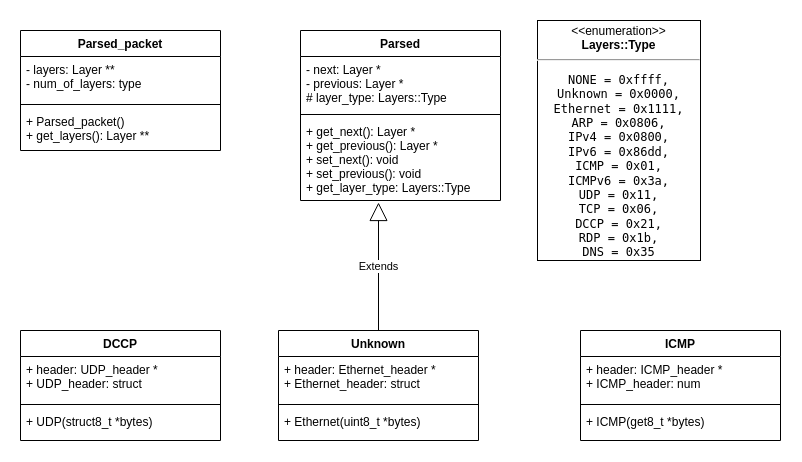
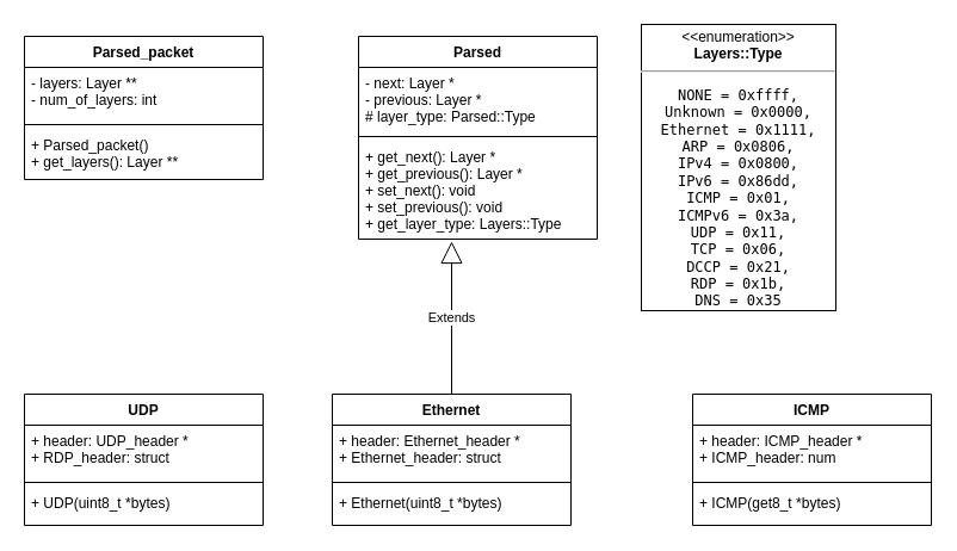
- <mxCell id="3" value="- layers: Layer **&#10;- num_of_layers: type&#10;" style="text;strokeColor=none;fillColor=none;align=left;verticalAlign=top;spacingLeft=4;spacingRight=4;overflow=hidden;rotatable=0;points=[[0,0.5],[1,0.5]];portConstraint=eastwest;" vertex="1" parent="2"><mxGeometry y="26" width="200" height="44" as="geometry" /></mxCell>
+ <mxCell id="3" value="- layers: Layer **&#10;- num_of_layers: int&#10;" style="text;strokeColor=none;fillColor=none;align=left;verticalAlign=top;spacingLeft=4;spacingRight=4;overflow=hidden;rotatable=0;points=[[0,0.5],[1,0.5]];portConstraint=eastwest;" vertex="1" parent="2"><mxGeometry y="26" width="200" height="44" as="geometry" /></mxCell>
- <mxCell id="7" value="- next: Layer *&#10;- previous: Layer *&#10;# layer_type: Layers::Type&#10;&#10;" style="text;strokeColor=none;fillColor=none;align=left;verticalAlign=top;spacingLeft=4;spacingRight=4;overflow=hidden;rotatable=0;points=[[0,0.5],[1,0.5]];portConstraint=eastwest;" vertex="1" parent="6"><mxGeometry y="26" width="200" height="54" as="geometry" /></mxCell>
+ <mxCell id="7" value="- next: Layer *&#10;- previous: Layer *&#10;# layer_type: Parsed::Type&#10;&#10;" style="text;strokeColor=none;fillColor=none;align=left;verticalAlign=top;spacingLeft=4;spacingRight=4;overflow=hidden;rotatable=0;points=[[0,0.5],[1,0.5]];portConstraint=eastwest;" vertex="1" parent="6"><mxGeometry y="26" width="200" height="54" as="geometry" /></mxCell>
- <mxCell id="10" value="DCCP" style="swimlane;fontStyle=1;align=center;verticalAlign=top;childLayout=stackLayout;horizontal=1;startSize=26;horizontalStack=0;resizeParent=1;resizeParentMax=0;resizeLast=0;collapsible=1;marginBottom=0;" vertex="1" parent="1"><mxGeometry x="20" y="330" width="200" height="110" as="geometry" /></mxCell>
+ <mxCell id="10" value="UDP" style="swimlane;fontStyle=1;align=center;verticalAlign=top;childLayout=stackLayout;horizontal=1;startSize=26;horizontalStack=0;resizeParent=1;resizeParentMax=0;resizeLast=0;collapsible=1;marginBottom=0;" vertex="1" parent="1"><mxGeometry x="20" y="330" width="200" height="110" as="geometry" /></mxCell>
- <mxCell id="14" value="Unknown" style="swimlane;fontStyle=1;align=center;verticalAlign=top;childLayout=stackLayout;horizontal=1;startSize=26;horizontalStack=0;resizeParent=1;resizeParentMax=0;resizeLast=0;collapsible=1;marginBottom=0;" vertex="1" parent="1"><mxGeometry x="278" y="330" width="200" height="110" as="geometry" /></mxCell>
+ <mxCell id="14" value="Ethernet" style="swimlane;fontStyle=1;align=center;verticalAlign=top;childLayout=stackLayout;horizontal=1;startSize=26;horizontalStack=0;resizeParent=1;resizeParentMax=0;resizeLast=0;collapsible=1;marginBottom=0;" vertex="1" parent="1"><mxGeometry x="278" y="330" width="200" height="110" as="geometry" /></mxCell>
- <mxCell id="11" value="+ header: UDP_header *&#10;+ UDP_header: struct&#10;&#10;" style="text;strokeColor=none;fillColor=none;align=left;verticalAlign=top;spacingLeft=4;spacingRight=4;overflow=hidden;rotatable=0;points=[[0,0.5],[1,0.5]];portConstraint=eastwest;" vertex="1" parent="10"><mxGeometry y="26" width="200" height="44" as="geometry" /></mxCell>
+ <mxCell id="11" value="+ header: UDP_header *&#10;+ RDP_header: struct&#10;&#10;" style="text;strokeColor=none;fillColor=none;align=left;verticalAlign=top;spacingLeft=4;spacingRight=4;overflow=hidden;rotatable=0;points=[[0,0.5],[1,0.5]];portConstraint=eastwest;" vertex="1" parent="10"><mxGeometry y="26" width="200" height="44" as="geometry" /></mxCell>
- <mxCell id="13" value="+ UDP(struct8_t *bytes)&#10;&#10;" style="text;strokeColor=none;fillColor=none;align=left;verticalAlign=top;spacingLeft=4;spacingRight=4;overflow=hidden;rotatable=0;points=[[0,0.5],[1,0.5]];portConstraint=eastwest;" vertex="1" parent="10"><mxGeometry y="78" width="200" height="32" as="geometry" /></mxCell>
+ <mxCell id="13" value="+ UDP(uint8_t *bytes)&#10;&#10;" style="text;strokeColor=none;fillColor=none;align=left;verticalAlign=top;spacingLeft=4;spacingRight=4;overflow=hidden;rotatable=0;points=[[0,0.5],[1,0.5]];portConstraint=eastwest;" vertex="1" parent="10"><mxGeometry y="78" width="200" height="32" as="geometry" /></mxCell>
